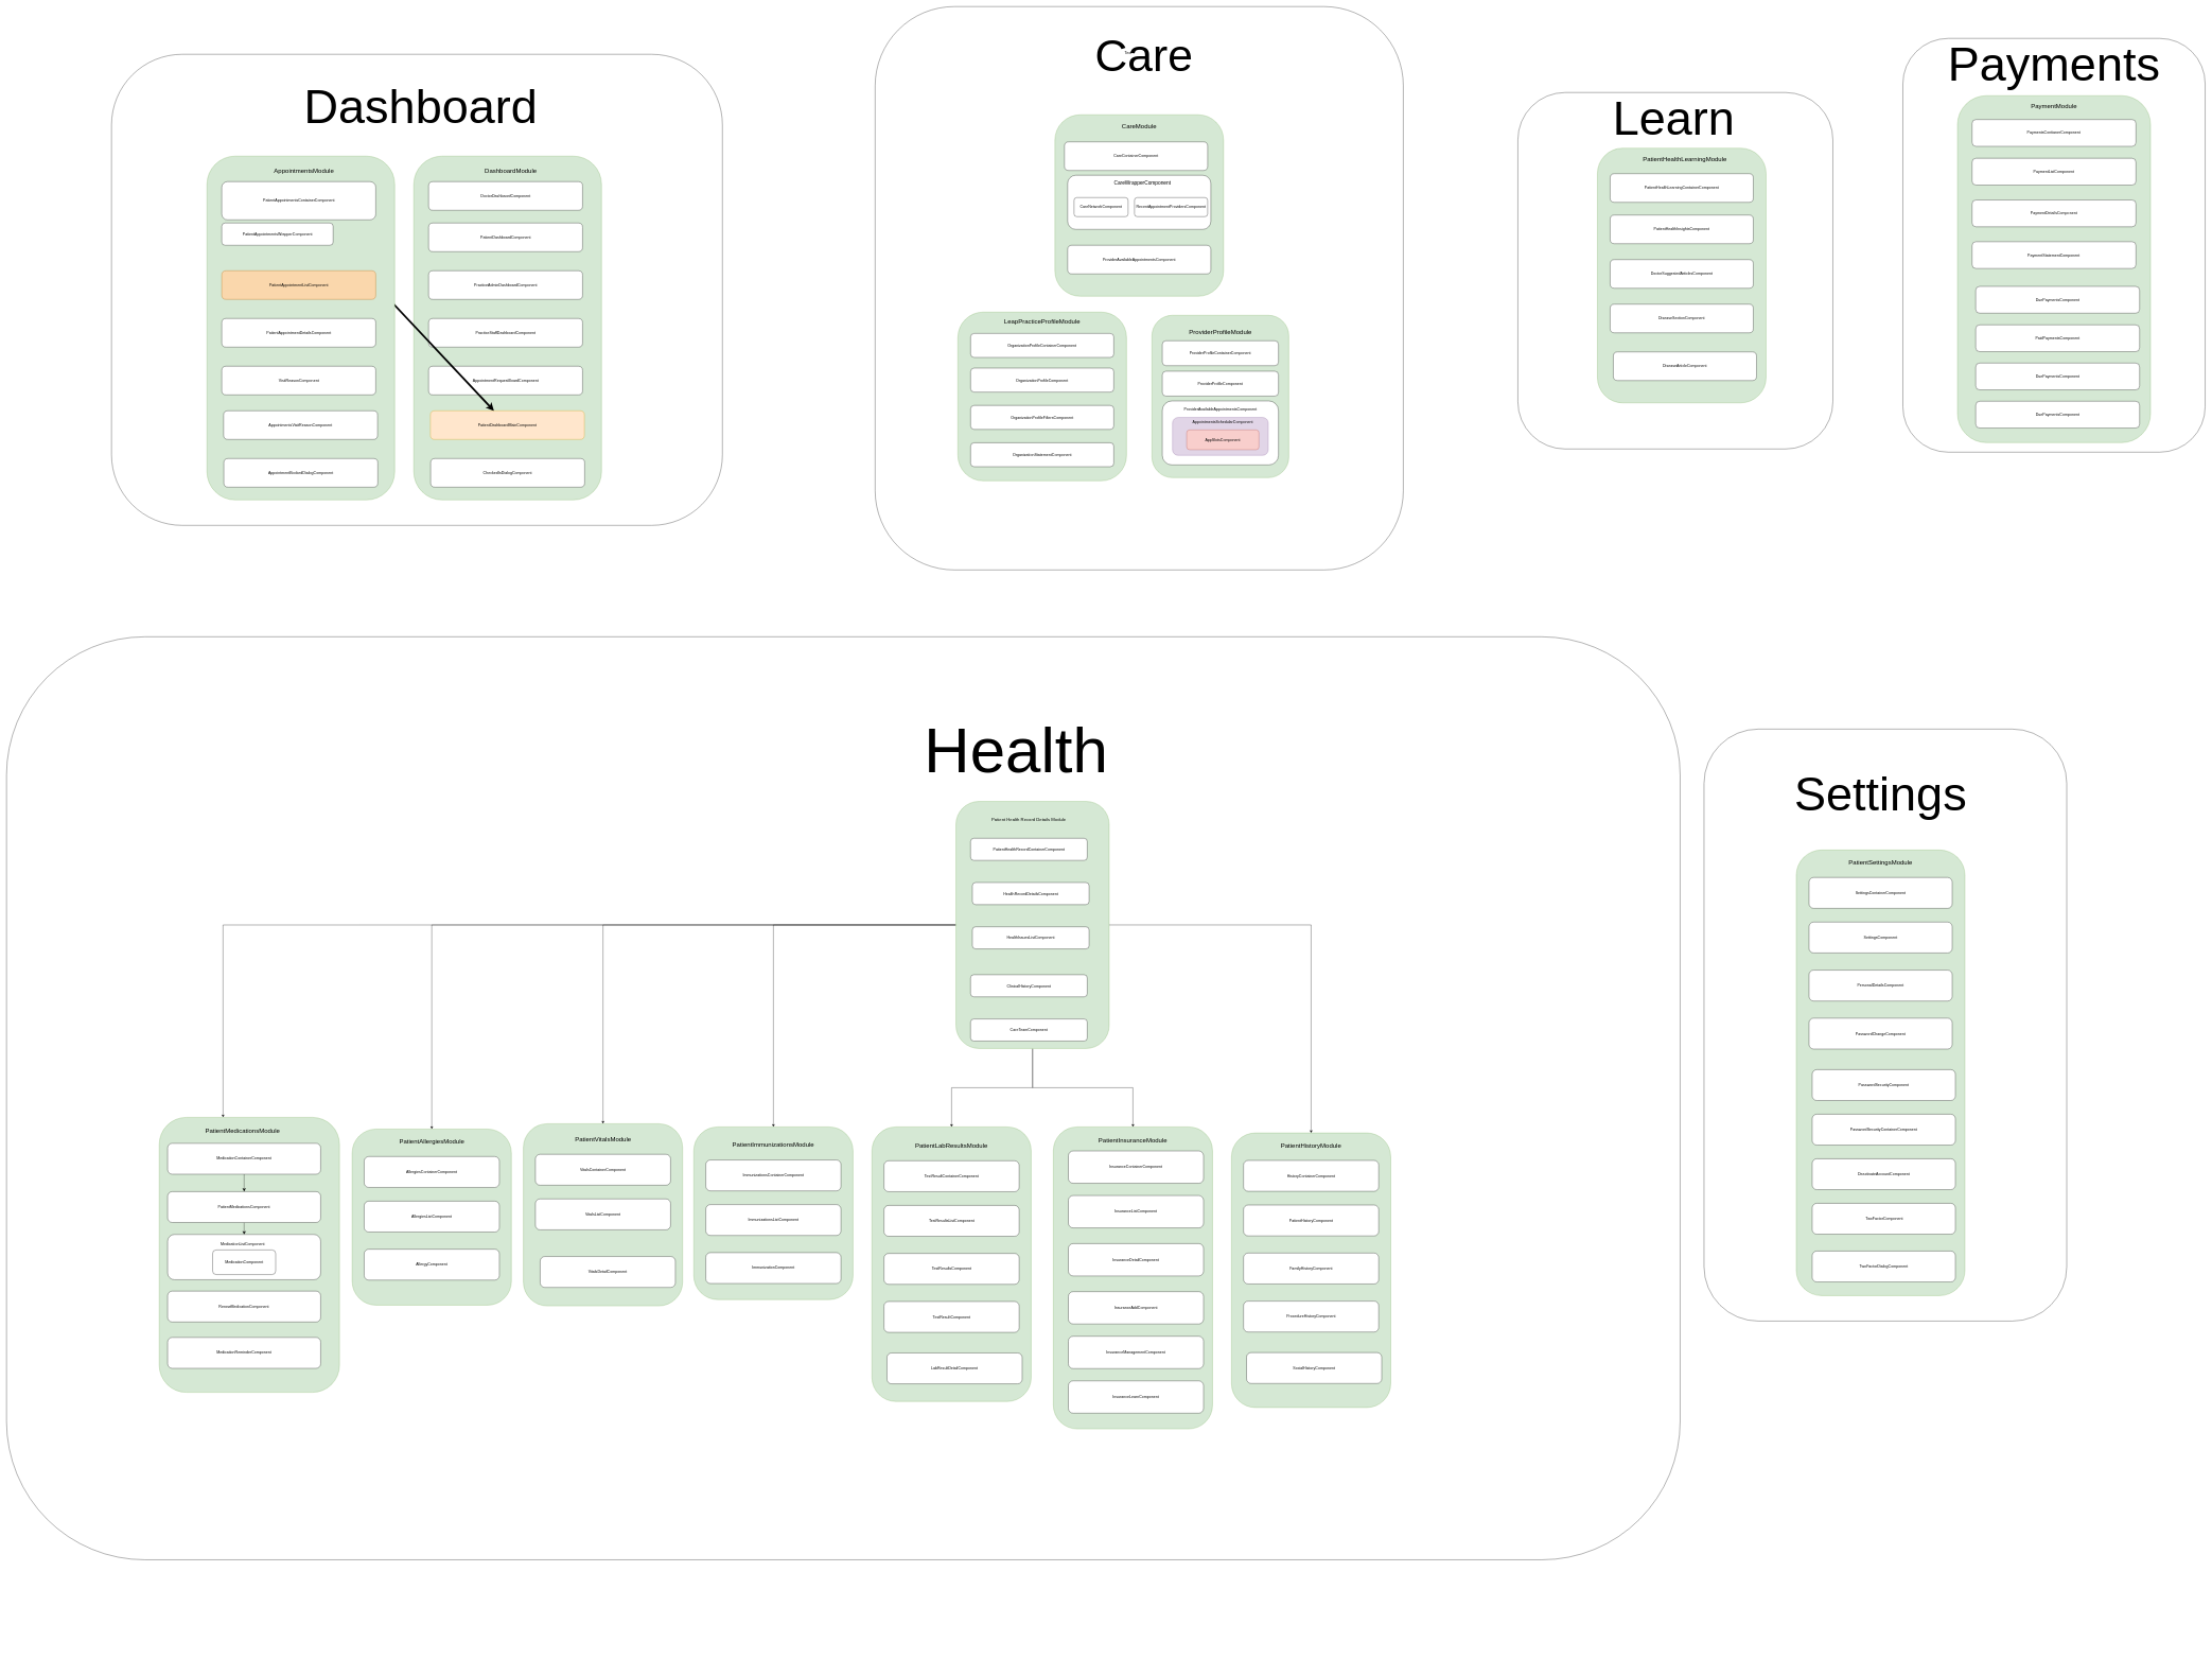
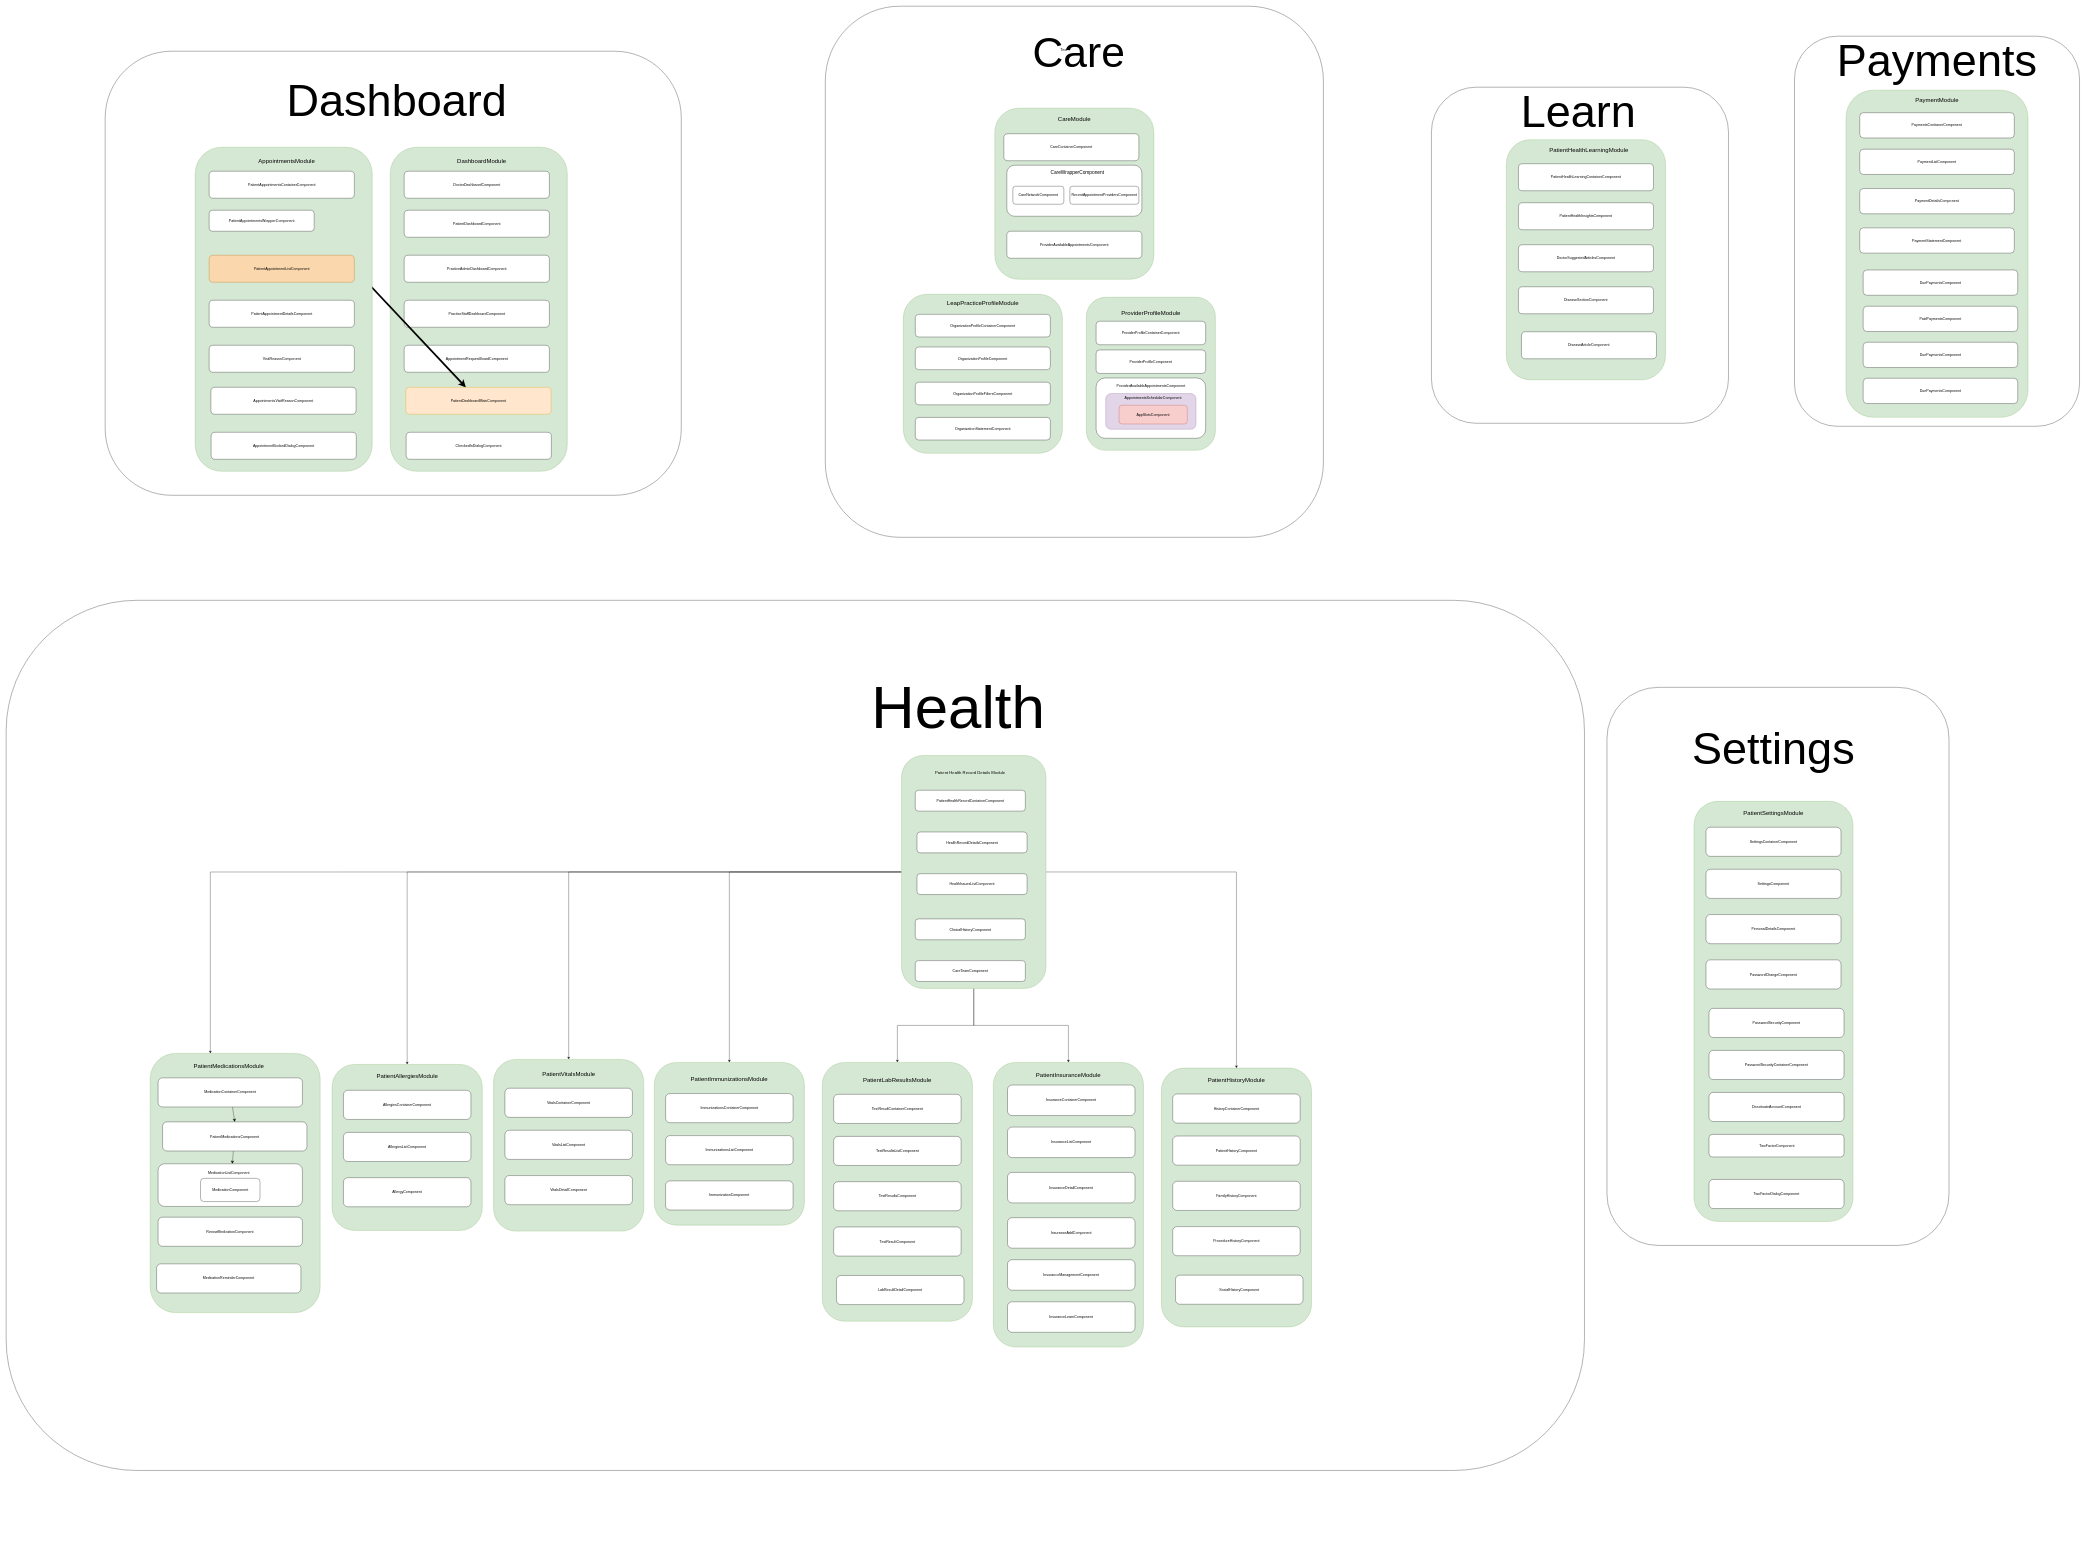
- <mxCell id="89" value="PatientAppointmentsContainerComponent" style="rounded=1;whiteSpace=wrap;html=1;container=0;" parent="74" vertex="1"><mxGeometry x="346.528" y="400" width="483.962" height="120" as="geometry" /></mxCell>
+ <mxCell id="89" value="PatientAppointmentsContainerComponent" style="rounded=1;whiteSpace=wrap;html=1;container=0;" parent="74" vertex="1"><mxGeometry x="346.528" y="400" width="483.962" height="90" as="geometry" /></mxCell>
- <mxCell id="130" value="PatientMedicationsComponent" style="rounded=1;whiteSpace=wrap;html=1;container=0;" parent="125" vertex="1"><mxGeometry x="26.364" y="233.197" width="480.956" height="97.026" as="geometry" /></mxCell>
+ <mxCell id="130" value="PatientMedicationsComponent" style="rounded=1;whiteSpace=wrap;html=1;container=0;" parent="125" vertex="1"><mxGeometry x="41.364" y="228.197" width="480.956" height="97.026" as="geometry" /></mxCell>
- <mxCell id="57" value="&amp;nbsp;TwoFactorComponent" style="rounded=1;whiteSpace=wrap;html=1;container=0;" parent="47" vertex="1"><mxGeometry x="50" y="1109.993" width="450" height="97.026" as="geometry" /></mxCell>
+ <mxCell id="57" value="&amp;nbsp;TwoFactorComponent" style="rounded=1;whiteSpace=wrap;html=1;container=0;" parent="47" vertex="1"><mxGeometry x="50" y="1109.993" width="450" height="75" as="geometry" /></mxCell>
- <mxCell id="124" value="VitalsDetailComponent" style="rounded=1;whiteSpace=wrap;html=1;container=0;" parent="99" vertex="1"><mxGeometry x="1197.233" y="1607.157" width="424.845" height="97.026" as="geometry" /></mxCell>
+ <mxCell id="124" value="VitalsDetailComponent" style="rounded=1;whiteSpace=wrap;html=1;container=0;" parent="99" vertex="1"><mxGeometry x="1182.233" y="1577.157" width="424.845" height="97.026" as="geometry" /></mxCell>
- <mxCell id="134" value="MedicationReminderComponent" style="rounded=1;whiteSpace=wrap;html=1;container=0;" parent="125" vertex="1"><mxGeometry x="26.364" y="691.375" width="480.956" height="97.026" as="geometry" /></mxCell>
+ <mxCell id="134" value="MedicationReminderComponent" style="rounded=1;whiteSpace=wrap;html=1;container=0;" parent="125" vertex="1"><mxGeometry x="21.364" y="701.375" width="480.956" height="97.026" as="geometry" /></mxCell>
